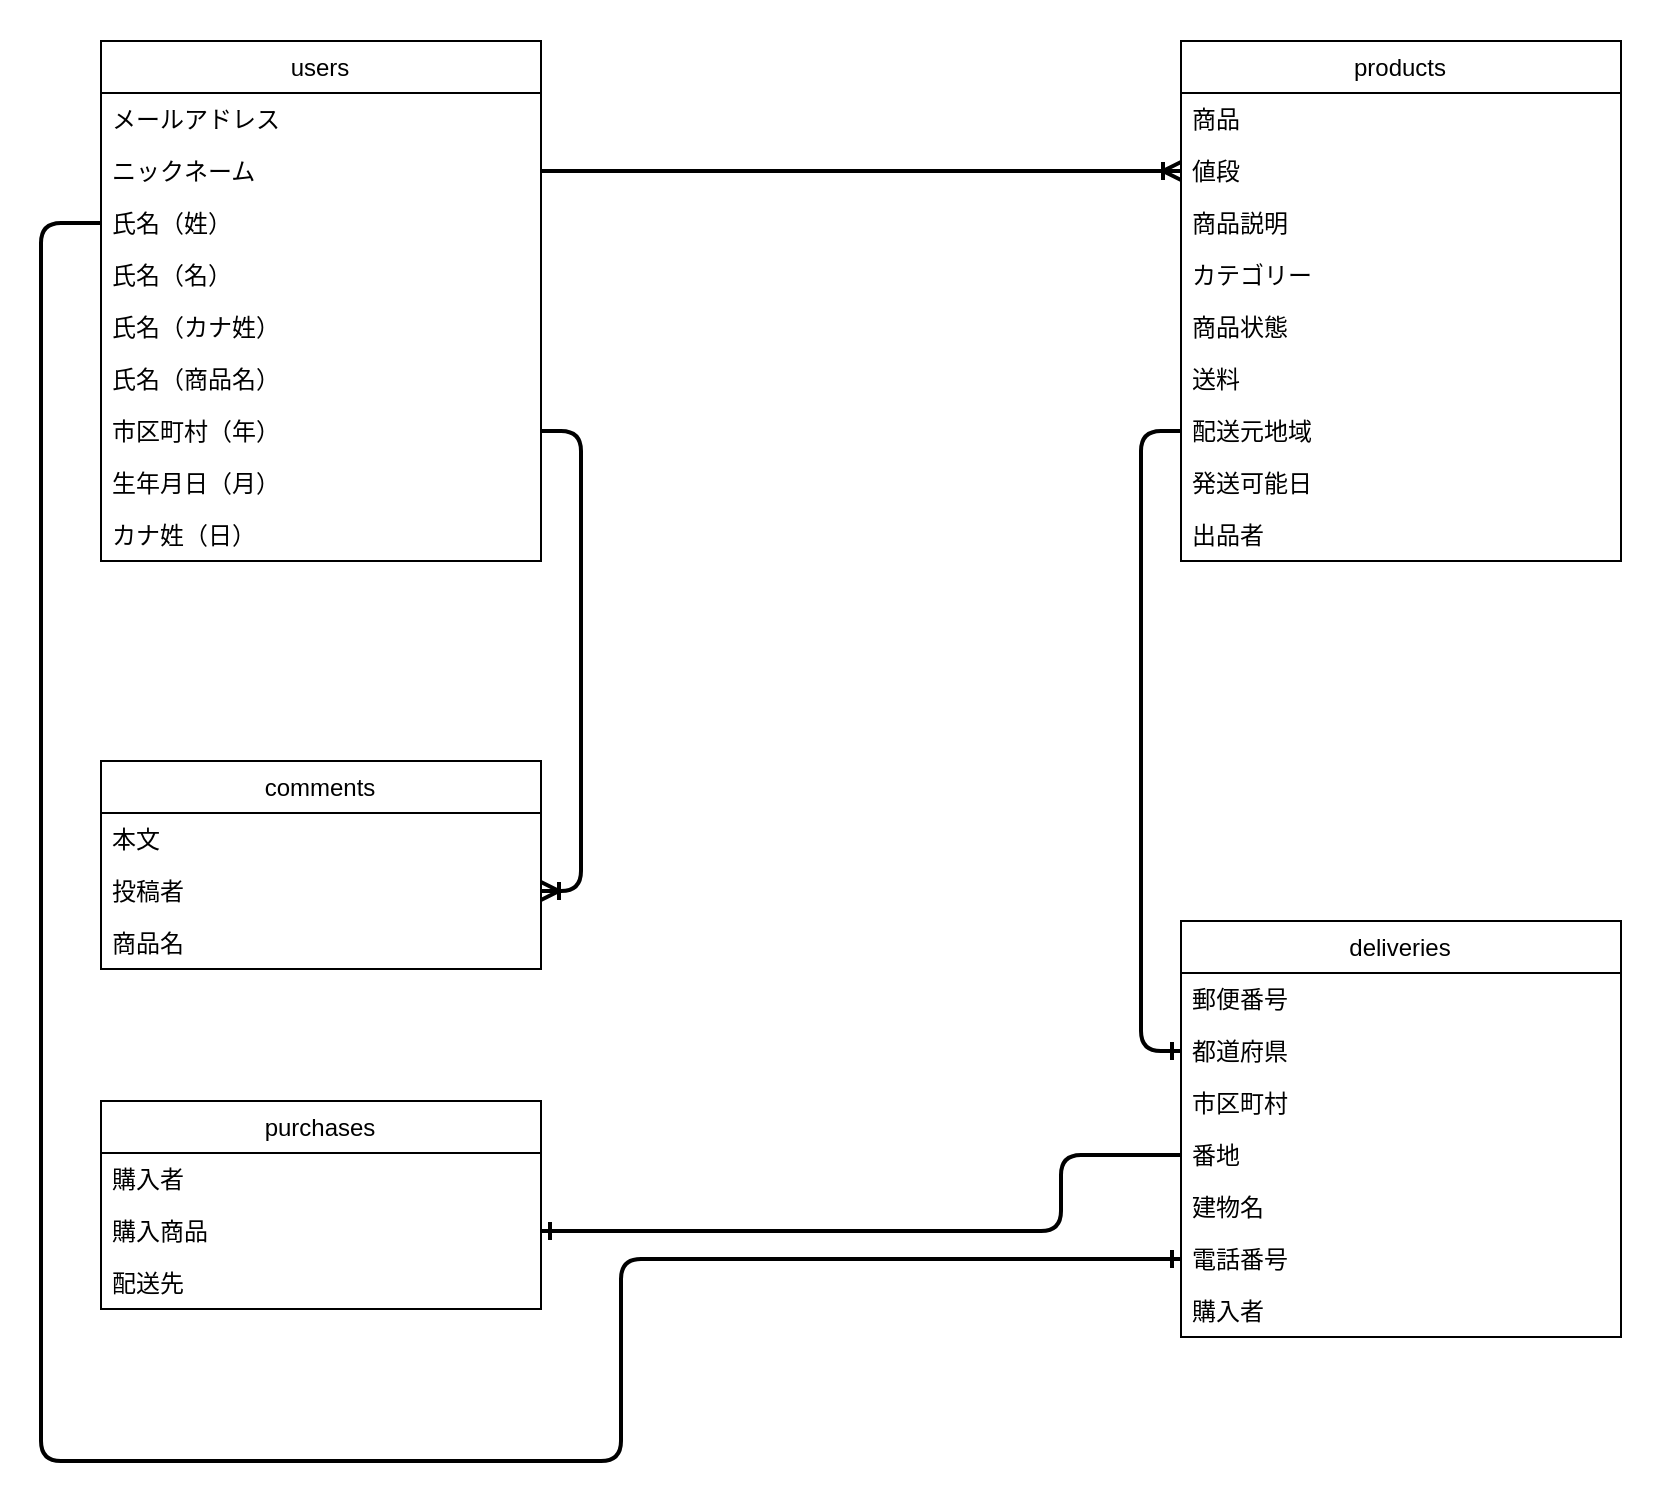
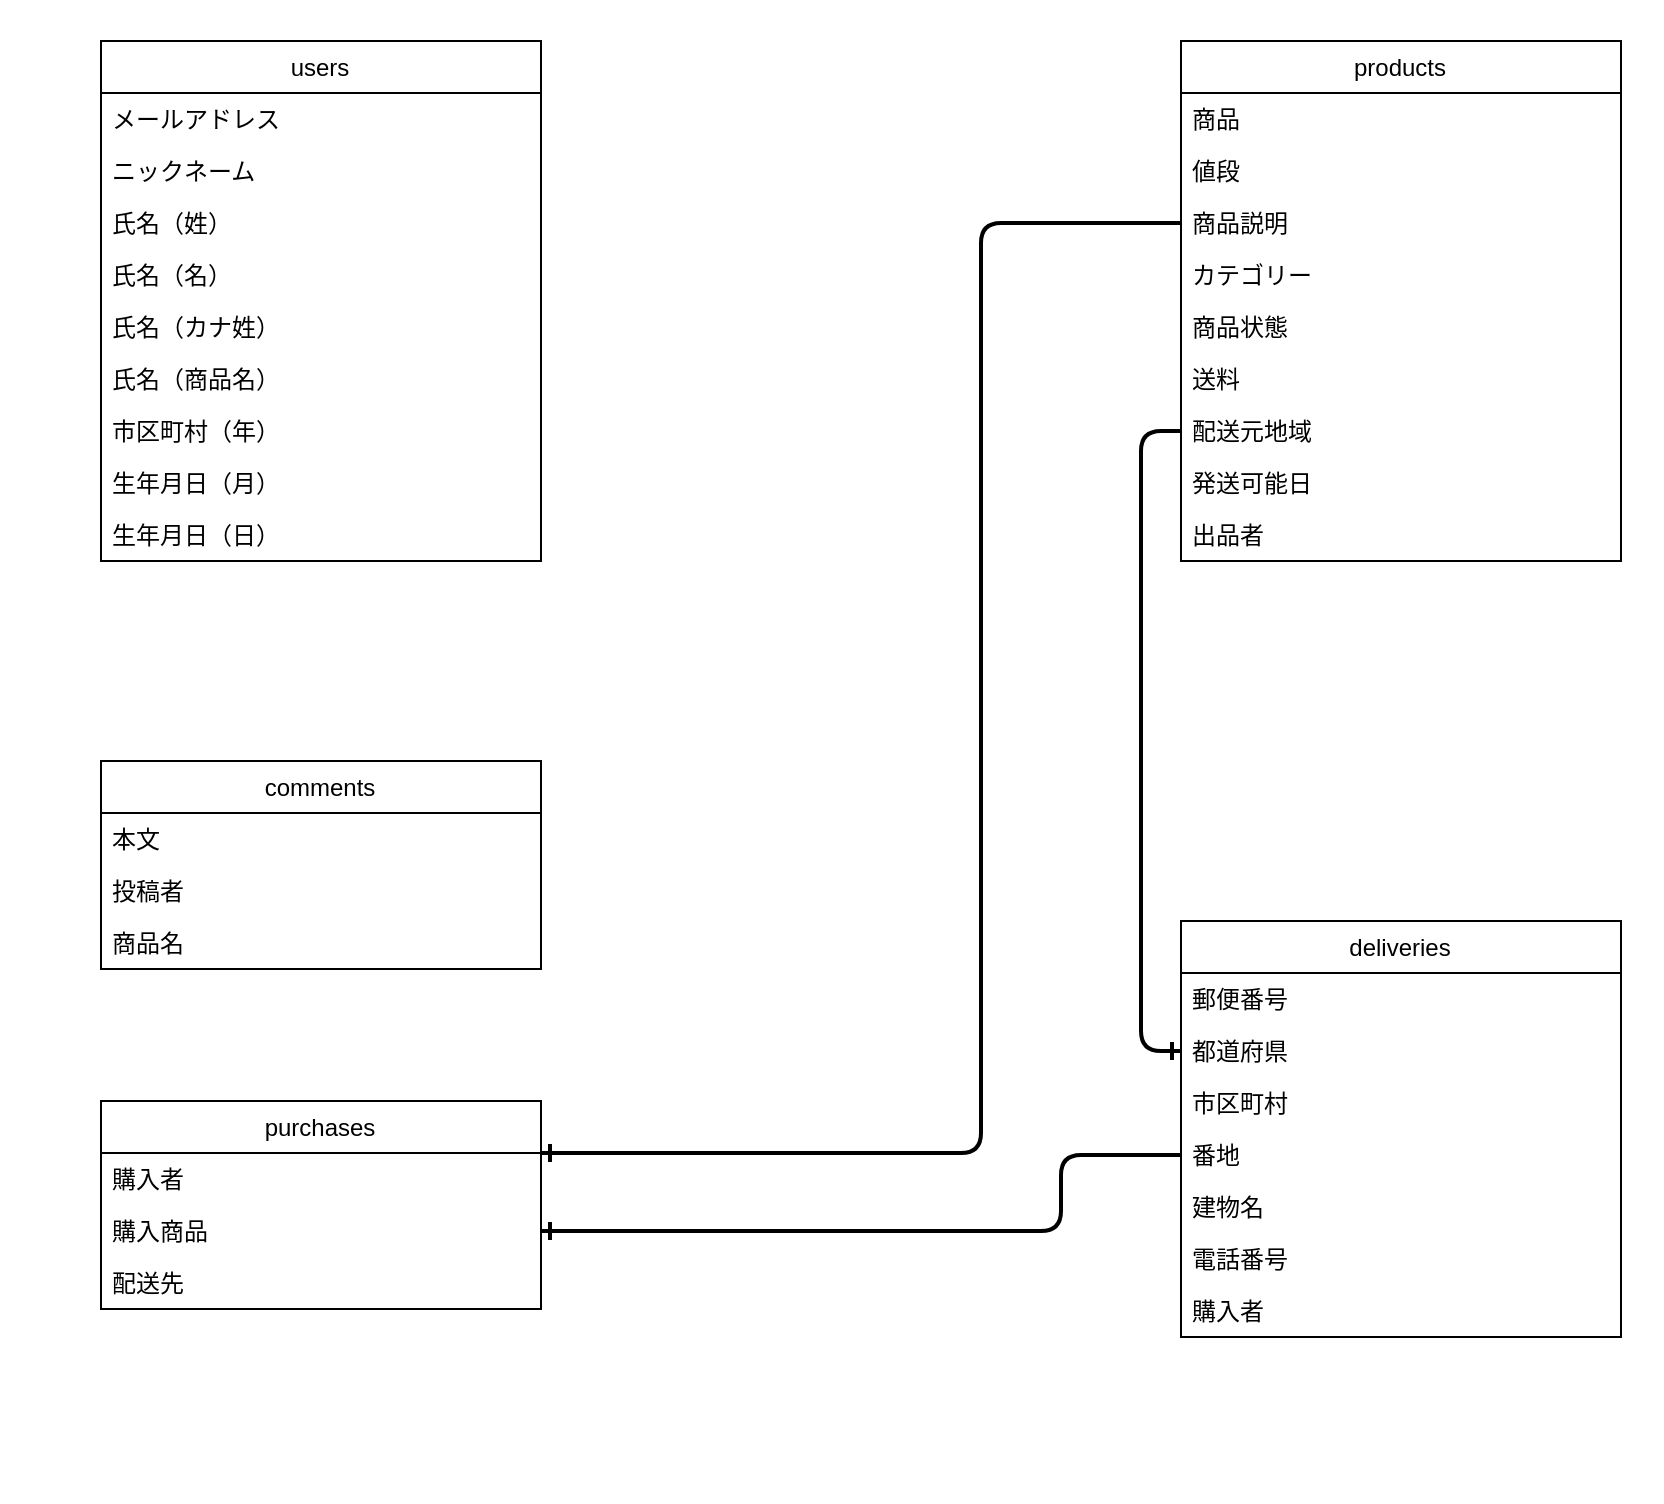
- <mxCell id="38" style="edgeStyle=none;html=1;exitX=1;exitY=0.5;exitDx=0;exitDy=0;entryX=0;entryY=0.5;entryDx=0;entryDy=0;endArrow=ERoneToMany;endFill=0;strokeWidth=2;" edge="1" parent="1" source="4" target="14"><mxGeometry relative="1" as="geometry" /></mxCell>
- <mxCell id="11" value="カナ姓（日）" style="text;strokeColor=none;fillColor=none;align=left;verticalAlign=top;spacingLeft=4;spacingRight=4;overflow=hidden;rotatable=0;points=[[0,0.5],[1,0.5]];portConstraint=eastwest;" vertex="1" parent="2"><mxGeometry y="234" width="220" height="26" as="geometry" /></mxCell>
+ <mxCell id="11" value="生年月日（日）" style="text;strokeColor=none;fillColor=none;align=left;verticalAlign=top;spacingLeft=4;spacingRight=4;overflow=hidden;rotatable=0;points=[[0,0.5],[1,0.5]];portConstraint=eastwest;" vertex="1" parent="2"><mxGeometry y="234" width="220" height="26" as="geometry" /></mxCell>
- <mxCell id="39" style="edgeStyle=none;html=1;exitX=1;exitY=0.5;exitDx=0;exitDy=0;entryX=1;entryY=0.5;entryDx=0;entryDy=0;endArrow=ERoneToMany;endFill=0;strokeWidth=2;" edge="1" parent="1" source="9" target="36"><mxGeometry relative="1" as="geometry"><Array as="points"><mxPoint x="290" y="215" /><mxPoint x="290" y="340" /><mxPoint x="290" y="445" /></Array></mxGeometry></mxCell>
+ <mxCell id="41" style="edgeStyle=none;html=1;exitX=0;exitY=0.5;exitDx=0;exitDy=0;entryX=1;entryY=0.25;entryDx=0;entryDy=0;endArrow=ERone;endFill=0;strokeWidth=2;" edge="1" parent="1" source="15" target="30"><mxGeometry relative="1" as="geometry"><Array as="points"><mxPoint x="550" y="111" /><mxPoint x="490" y="111" /><mxPoint x="490" y="230" /><mxPoint x="490" y="370" /><mxPoint x="490" y="576" /></Array></mxGeometry></mxCell>
- <mxCell id="42" style="edgeStyle=none;html=1;exitX=0;exitY=0.5;exitDx=0;exitDy=0;entryX=0;entryY=0.5;entryDx=0;entryDy=0;endArrow=ERone;endFill=0;strokeWidth=2;" edge="1" parent="1" source="5" target="28"><mxGeometry relative="1" as="geometry"><Array as="points"><mxPoint x="20" y="111" /><mxPoint x="20" y="140" /><mxPoint x="20" y="200" /><mxPoint x="20" y="310" /><mxPoint x="20" y="520" /><mxPoint x="20" y="730" /><mxPoint x="310" y="730" /><mxPoint x="310" y="629" /><mxPoint x="410" y="629" /></Array></mxGeometry></mxCell>
